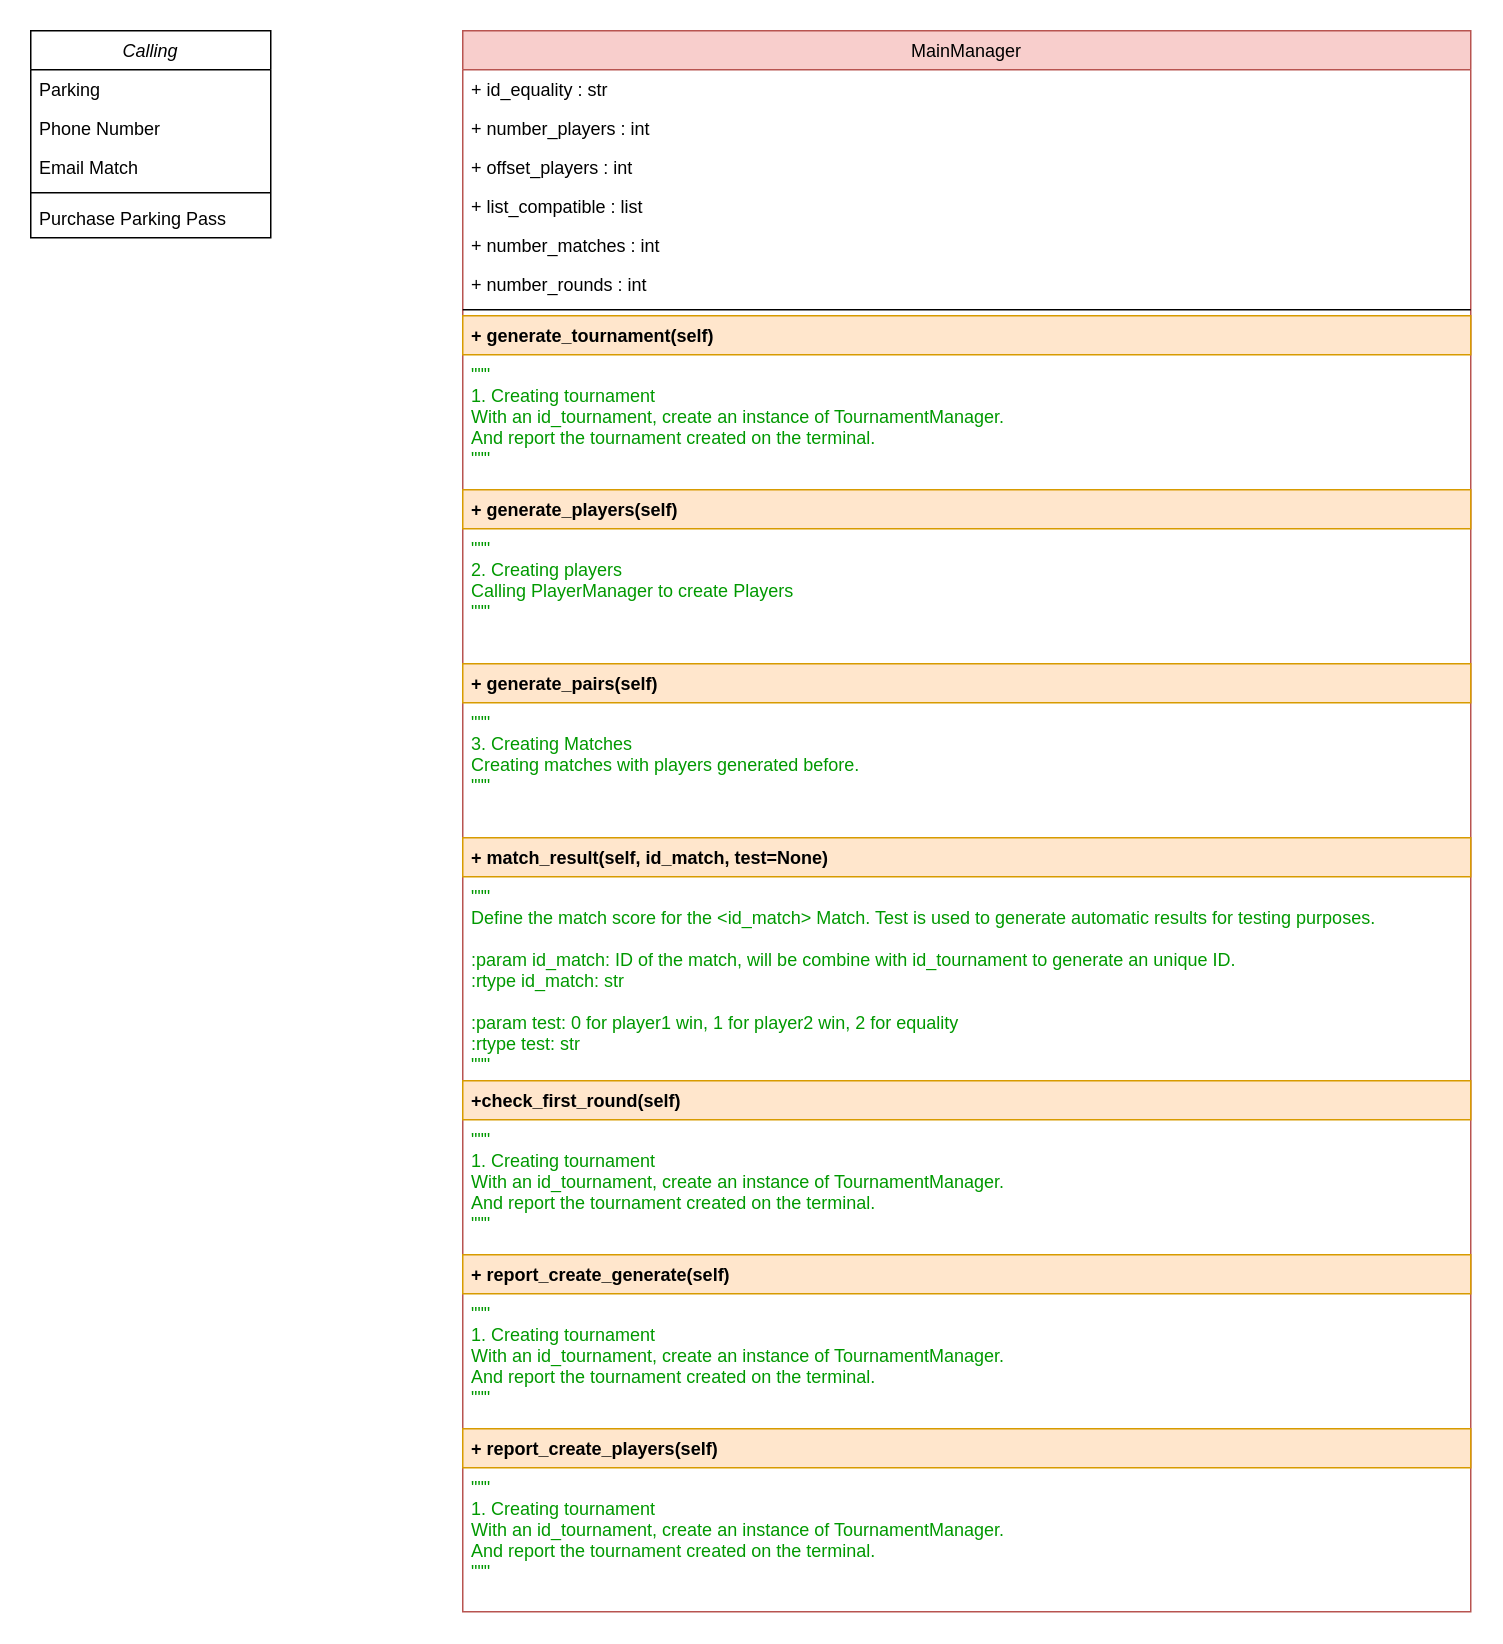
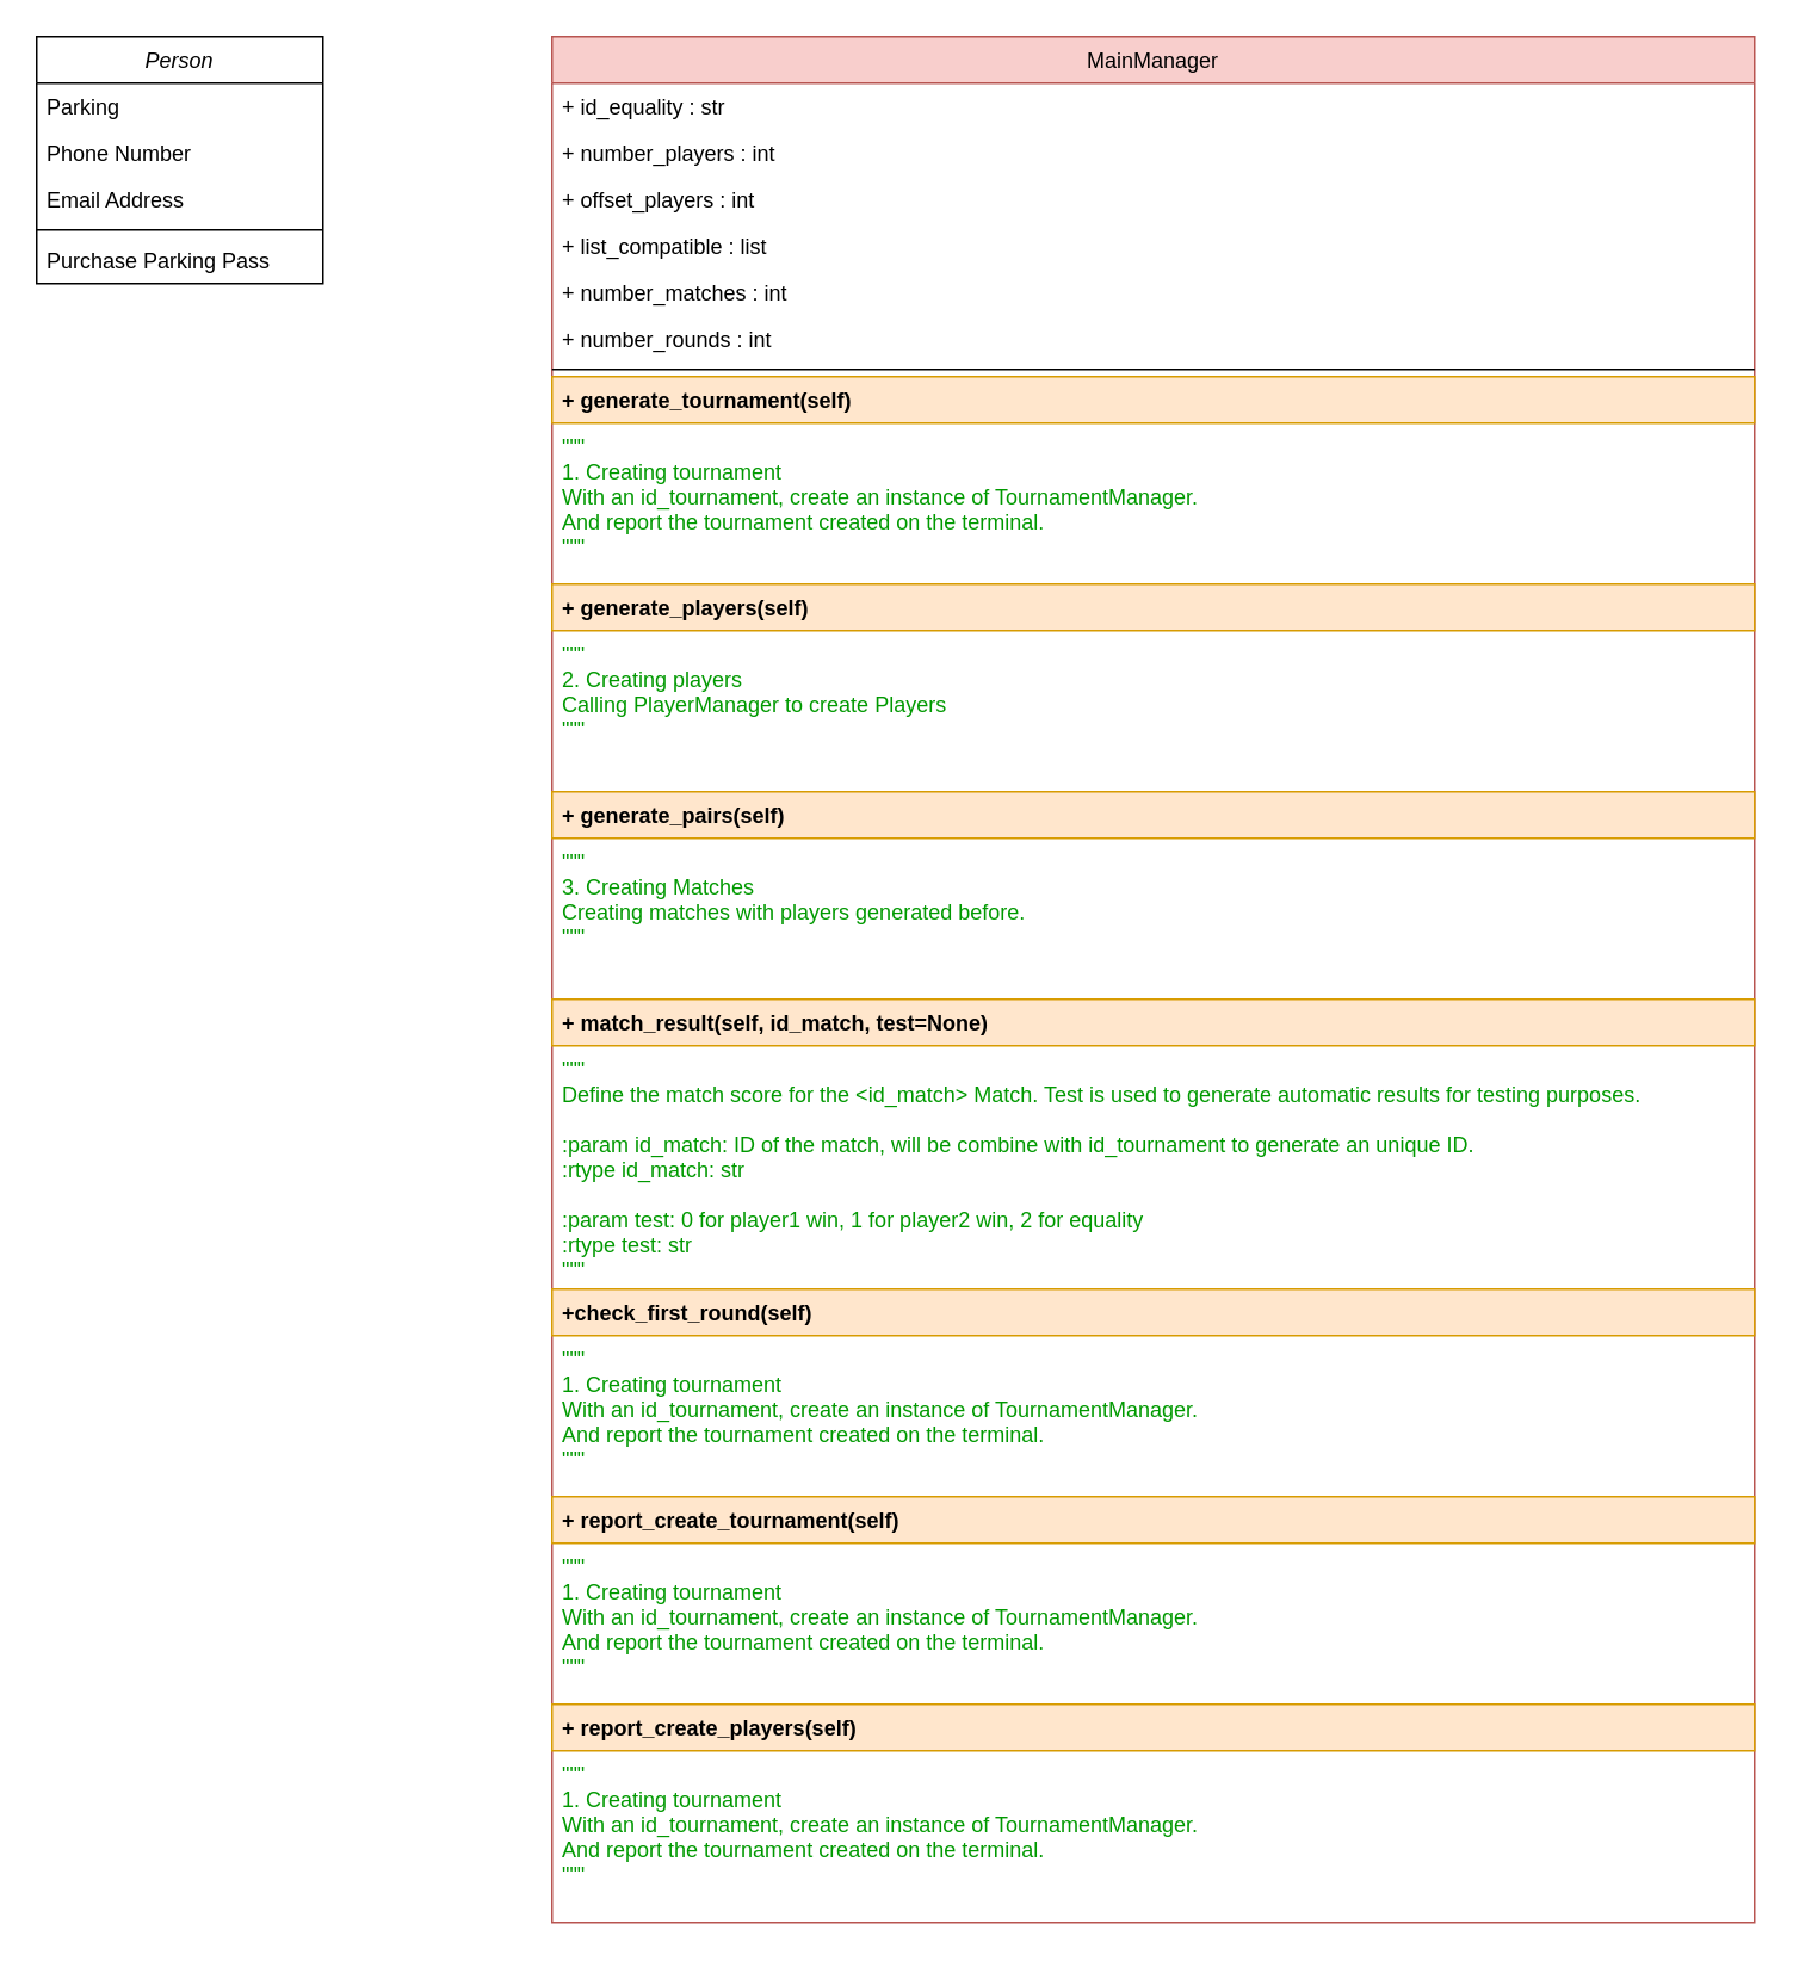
- <mxCell id="2" value="Calling" style="swimlane;fontStyle=2;align=center;verticalAlign=top;childLayout=stackLayout;horizontal=1;startSize=26;horizontalStack=0;resizeParent=1;resizeLast=0;collapsible=1;marginBottom=0;rounded=0;shadow=0;strokeWidth=1;" parent="1" vertex="1"><mxGeometry x="20" y="20" width="160" height="138" as="geometry"><mxRectangle x="230" y="140" width="160" height="26" as="alternateBounds" /></mxGeometry></mxCell>
+ <mxCell id="2" value="Person" style="swimlane;fontStyle=2;align=center;verticalAlign=top;childLayout=stackLayout;horizontal=1;startSize=26;horizontalStack=0;resizeParent=1;resizeLast=0;collapsible=1;marginBottom=0;rounded=0;shadow=0;strokeWidth=1;" parent="1" vertex="1"><mxGeometry x="20" y="20" width="160" height="138" as="geometry"><mxRectangle x="230" y="140" width="160" height="26" as="alternateBounds" /></mxGeometry></mxCell>
- <mxCell id="5" value="Email Match" style="text;align=left;verticalAlign=top;spacingLeft=4;spacingRight=4;overflow=hidden;rotatable=0;points=[[0,0.5],[1,0.5]];portConstraint=eastwest;rounded=0;shadow=0;html=0;" parent="2" vertex="1"><mxGeometry y="78" width="160" height="26" as="geometry" /></mxCell>
+ <mxCell id="5" value="Email Address" style="text;align=left;verticalAlign=top;spacingLeft=4;spacingRight=4;overflow=hidden;rotatable=0;points=[[0,0.5],[1,0.5]];portConstraint=eastwest;rounded=0;shadow=0;html=0;" parent="2" vertex="1"><mxGeometry y="78" width="160" height="26" as="geometry" /></mxCell>
- <mxCell id="26" value="+ report_create_generate(self)" style="text;align=left;verticalAlign=top;spacingLeft=4;spacingRight=4;overflow=hidden;rotatable=0;points=[[0,0.5],[1,0.5]];portConstraint=eastwest;fontStyle=1;fillColor=#ffe6cc;strokeColor=#d79b00;" vertex="1" parent="8"><mxGeometry y="816" width="672" height="26" as="geometry" /></mxCell>
+ <mxCell id="26" value="+ report_create_tournament(self)" style="text;align=left;verticalAlign=top;spacingLeft=4;spacingRight=4;overflow=hidden;rotatable=0;points=[[0,0.5],[1,0.5]];portConstraint=eastwest;fontStyle=1;fillColor=#ffe6cc;strokeColor=#d79b00;" vertex="1" parent="8"><mxGeometry y="816" width="672" height="26" as="geometry" /></mxCell>
